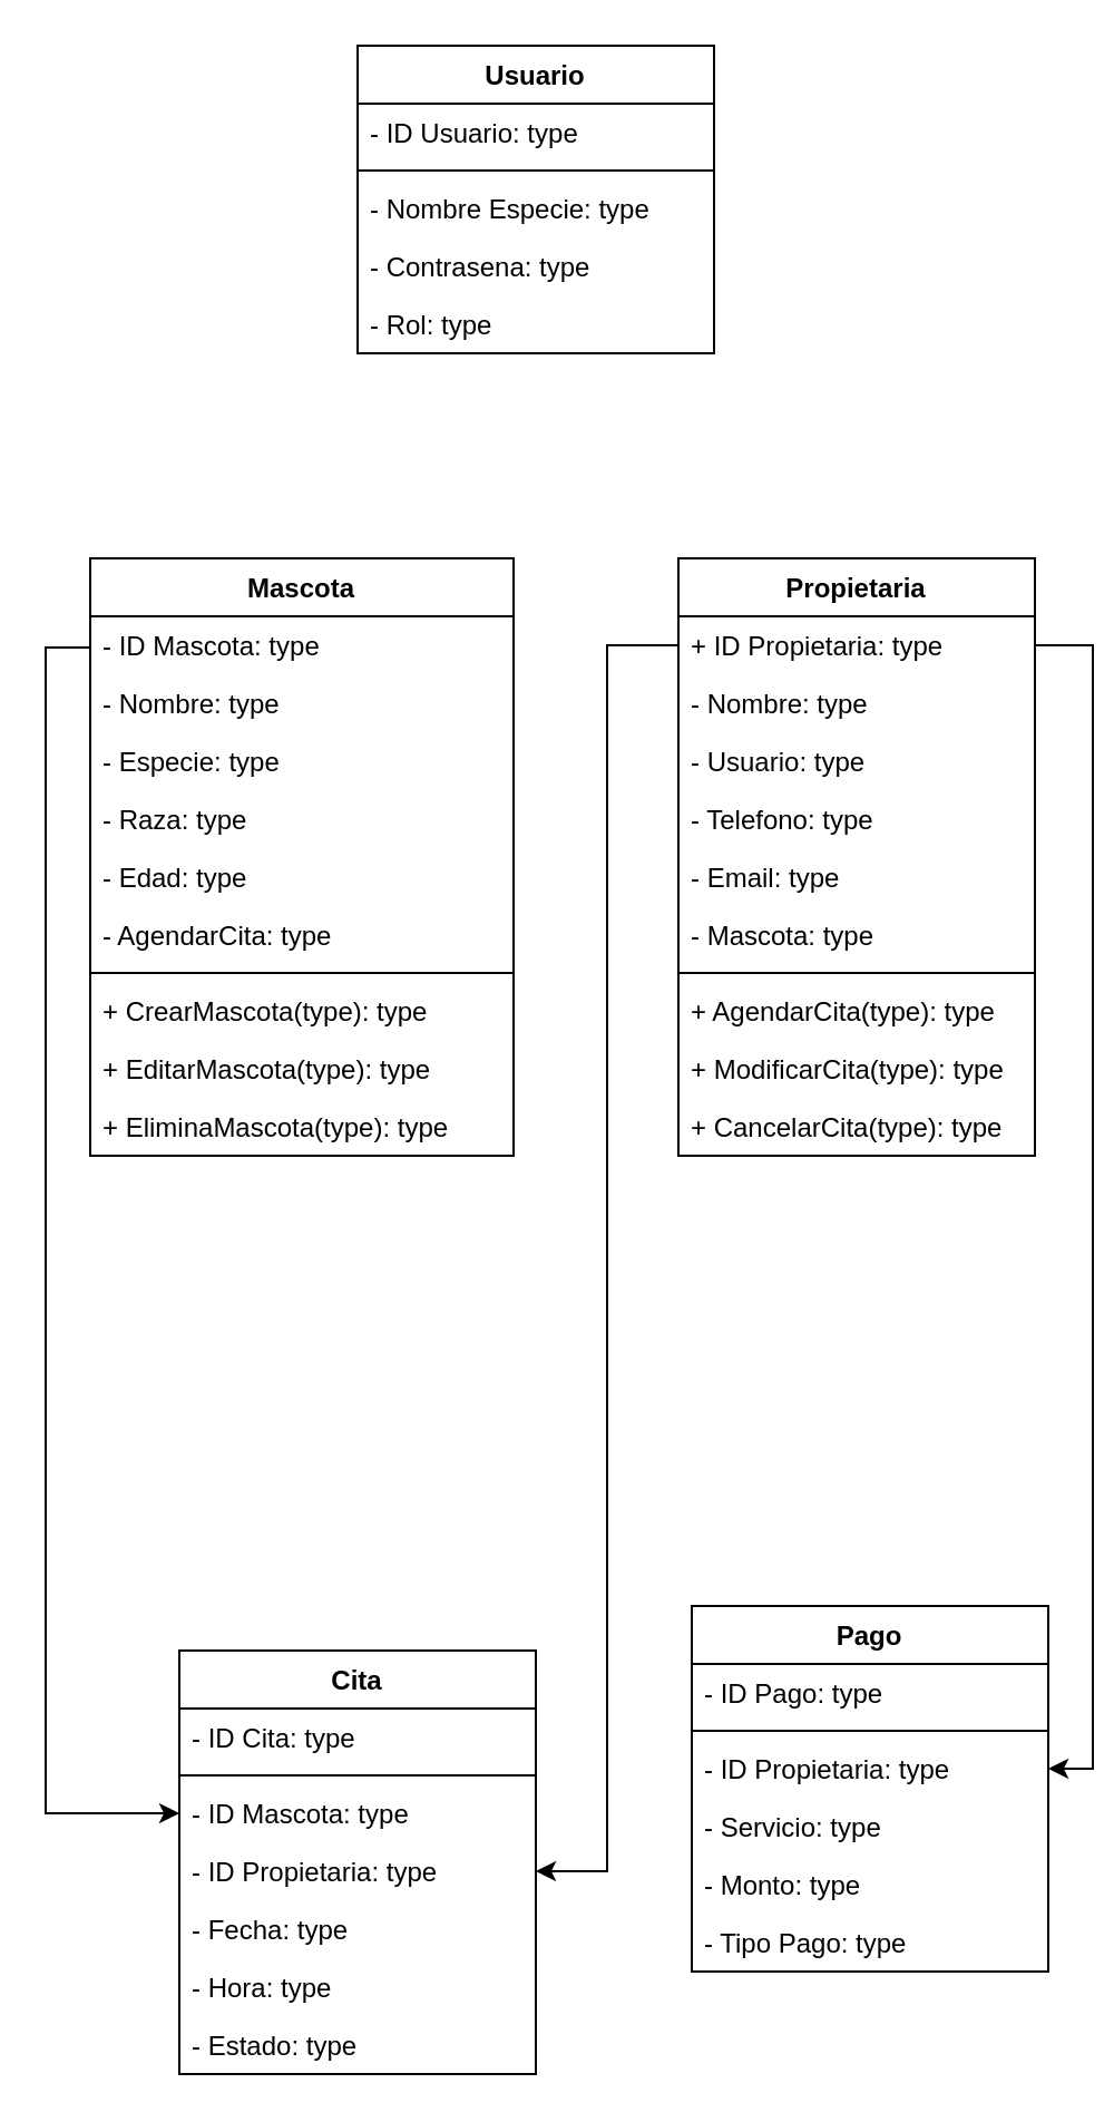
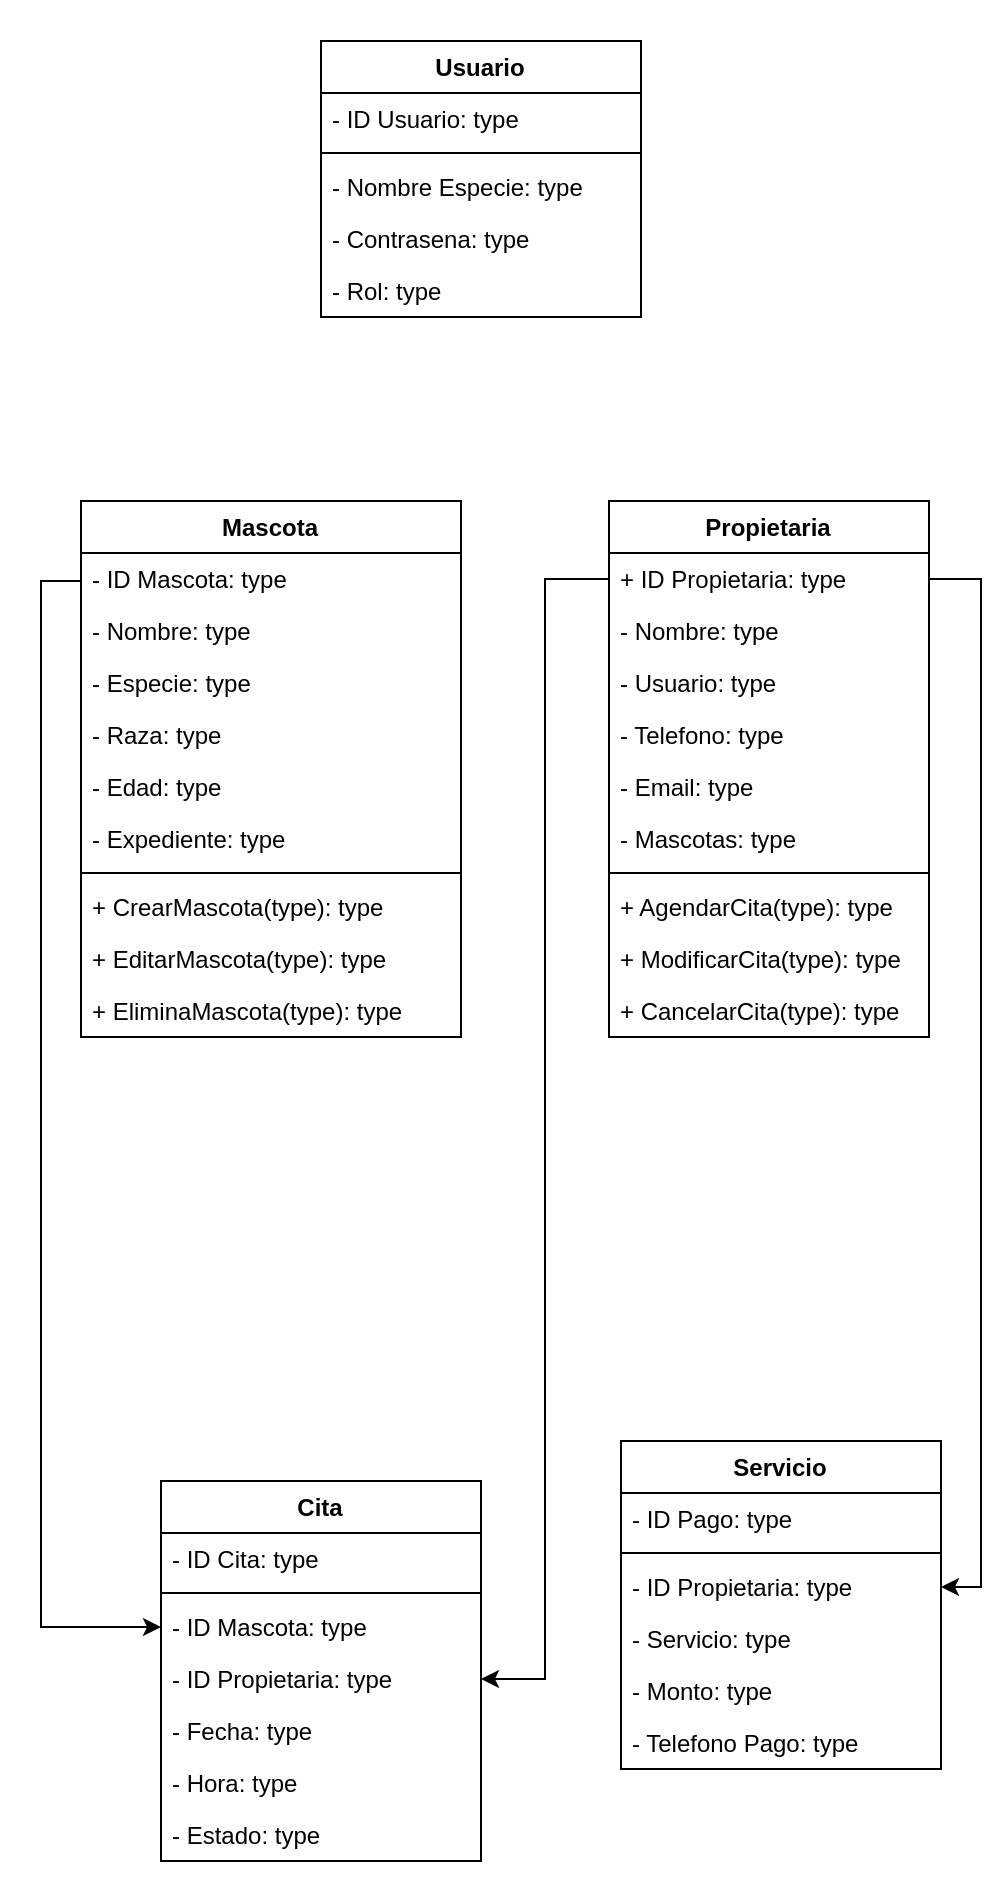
- <mxCell id="8" value="- AgendarCita: type" style="text;strokeColor=none;fillColor=none;align=left;verticalAlign=top;spacingLeft=4;spacingRight=4;overflow=hidden;rotatable=0;points=[[0,0.5],[1,0.5]];portConstraint=eastwest;whiteSpace=wrap;html=1;" parent="2" vertex="1"><mxGeometry y="156" width="190" height="26" as="geometry" /></mxCell>
+ <mxCell id="8" value="- Expediente: type" style="text;strokeColor=none;fillColor=none;align=left;verticalAlign=top;spacingLeft=4;spacingRight=4;overflow=hidden;rotatable=0;points=[[0,0.5],[1,0.5]];portConstraint=eastwest;whiteSpace=wrap;html=1;" parent="2" vertex="1"><mxGeometry y="156" width="190" height="26" as="geometry" /></mxCell>
- <mxCell id="19" value="- Mascota: type" style="text;strokeColor=none;fillColor=none;align=left;verticalAlign=top;spacingLeft=4;spacingRight=4;overflow=hidden;rotatable=0;points=[[0,0.5],[1,0.5]];portConstraint=eastwest;whiteSpace=wrap;html=1;" parent="13" vertex="1"><mxGeometry y="156" width="160" height="26" as="geometry" /></mxCell>
+ <mxCell id="19" value="- Mascotas: type" style="text;strokeColor=none;fillColor=none;align=left;verticalAlign=top;spacingLeft=4;spacingRight=4;overflow=hidden;rotatable=0;points=[[0,0.5],[1,0.5]];portConstraint=eastwest;whiteSpace=wrap;html=1;" parent="13" vertex="1"><mxGeometry y="156" width="160" height="26" as="geometry" /></mxCell>
- <mxCell id="34" value="Pago" style="swimlane;fontStyle=1;align=center;verticalAlign=top;childLayout=stackLayout;horizontal=1;startSize=26;horizontalStack=0;resizeParent=1;resizeParentMax=0;resizeLast=0;collapsible=1;marginBottom=0;whiteSpace=wrap;html=1;" parent="1" vertex="1"><mxGeometry x="310" y="720" width="160" height="164" as="geometry" /></mxCell>
+ <mxCell id="34" value="Servicio" style="swimlane;fontStyle=1;align=center;verticalAlign=top;childLayout=stackLayout;horizontal=1;startSize=26;horizontalStack=0;resizeParent=1;resizeParentMax=0;resizeLast=0;collapsible=1;marginBottom=0;whiteSpace=wrap;html=1;" parent="1" vertex="1"><mxGeometry x="310" y="720" width="160" height="164" as="geometry" /></mxCell>
- <mxCell id="40" value="- Tipo Pago: type" style="text;strokeColor=none;fillColor=none;align=left;verticalAlign=top;spacingLeft=4;spacingRight=4;overflow=hidden;rotatable=0;points=[[0,0.5],[1,0.5]];portConstraint=eastwest;whiteSpace=wrap;html=1;" parent="34" vertex="1"><mxGeometry y="138" width="160" height="26" as="geometry" /></mxCell>
+ <mxCell id="40" value="- Telefono Pago: type" style="text;strokeColor=none;fillColor=none;align=left;verticalAlign=top;spacingLeft=4;spacingRight=4;overflow=hidden;rotatable=0;points=[[0,0.5],[1,0.5]];portConstraint=eastwest;whiteSpace=wrap;html=1;" parent="34" vertex="1"><mxGeometry y="138" width="160" height="26" as="geometry" /></mxCell>
